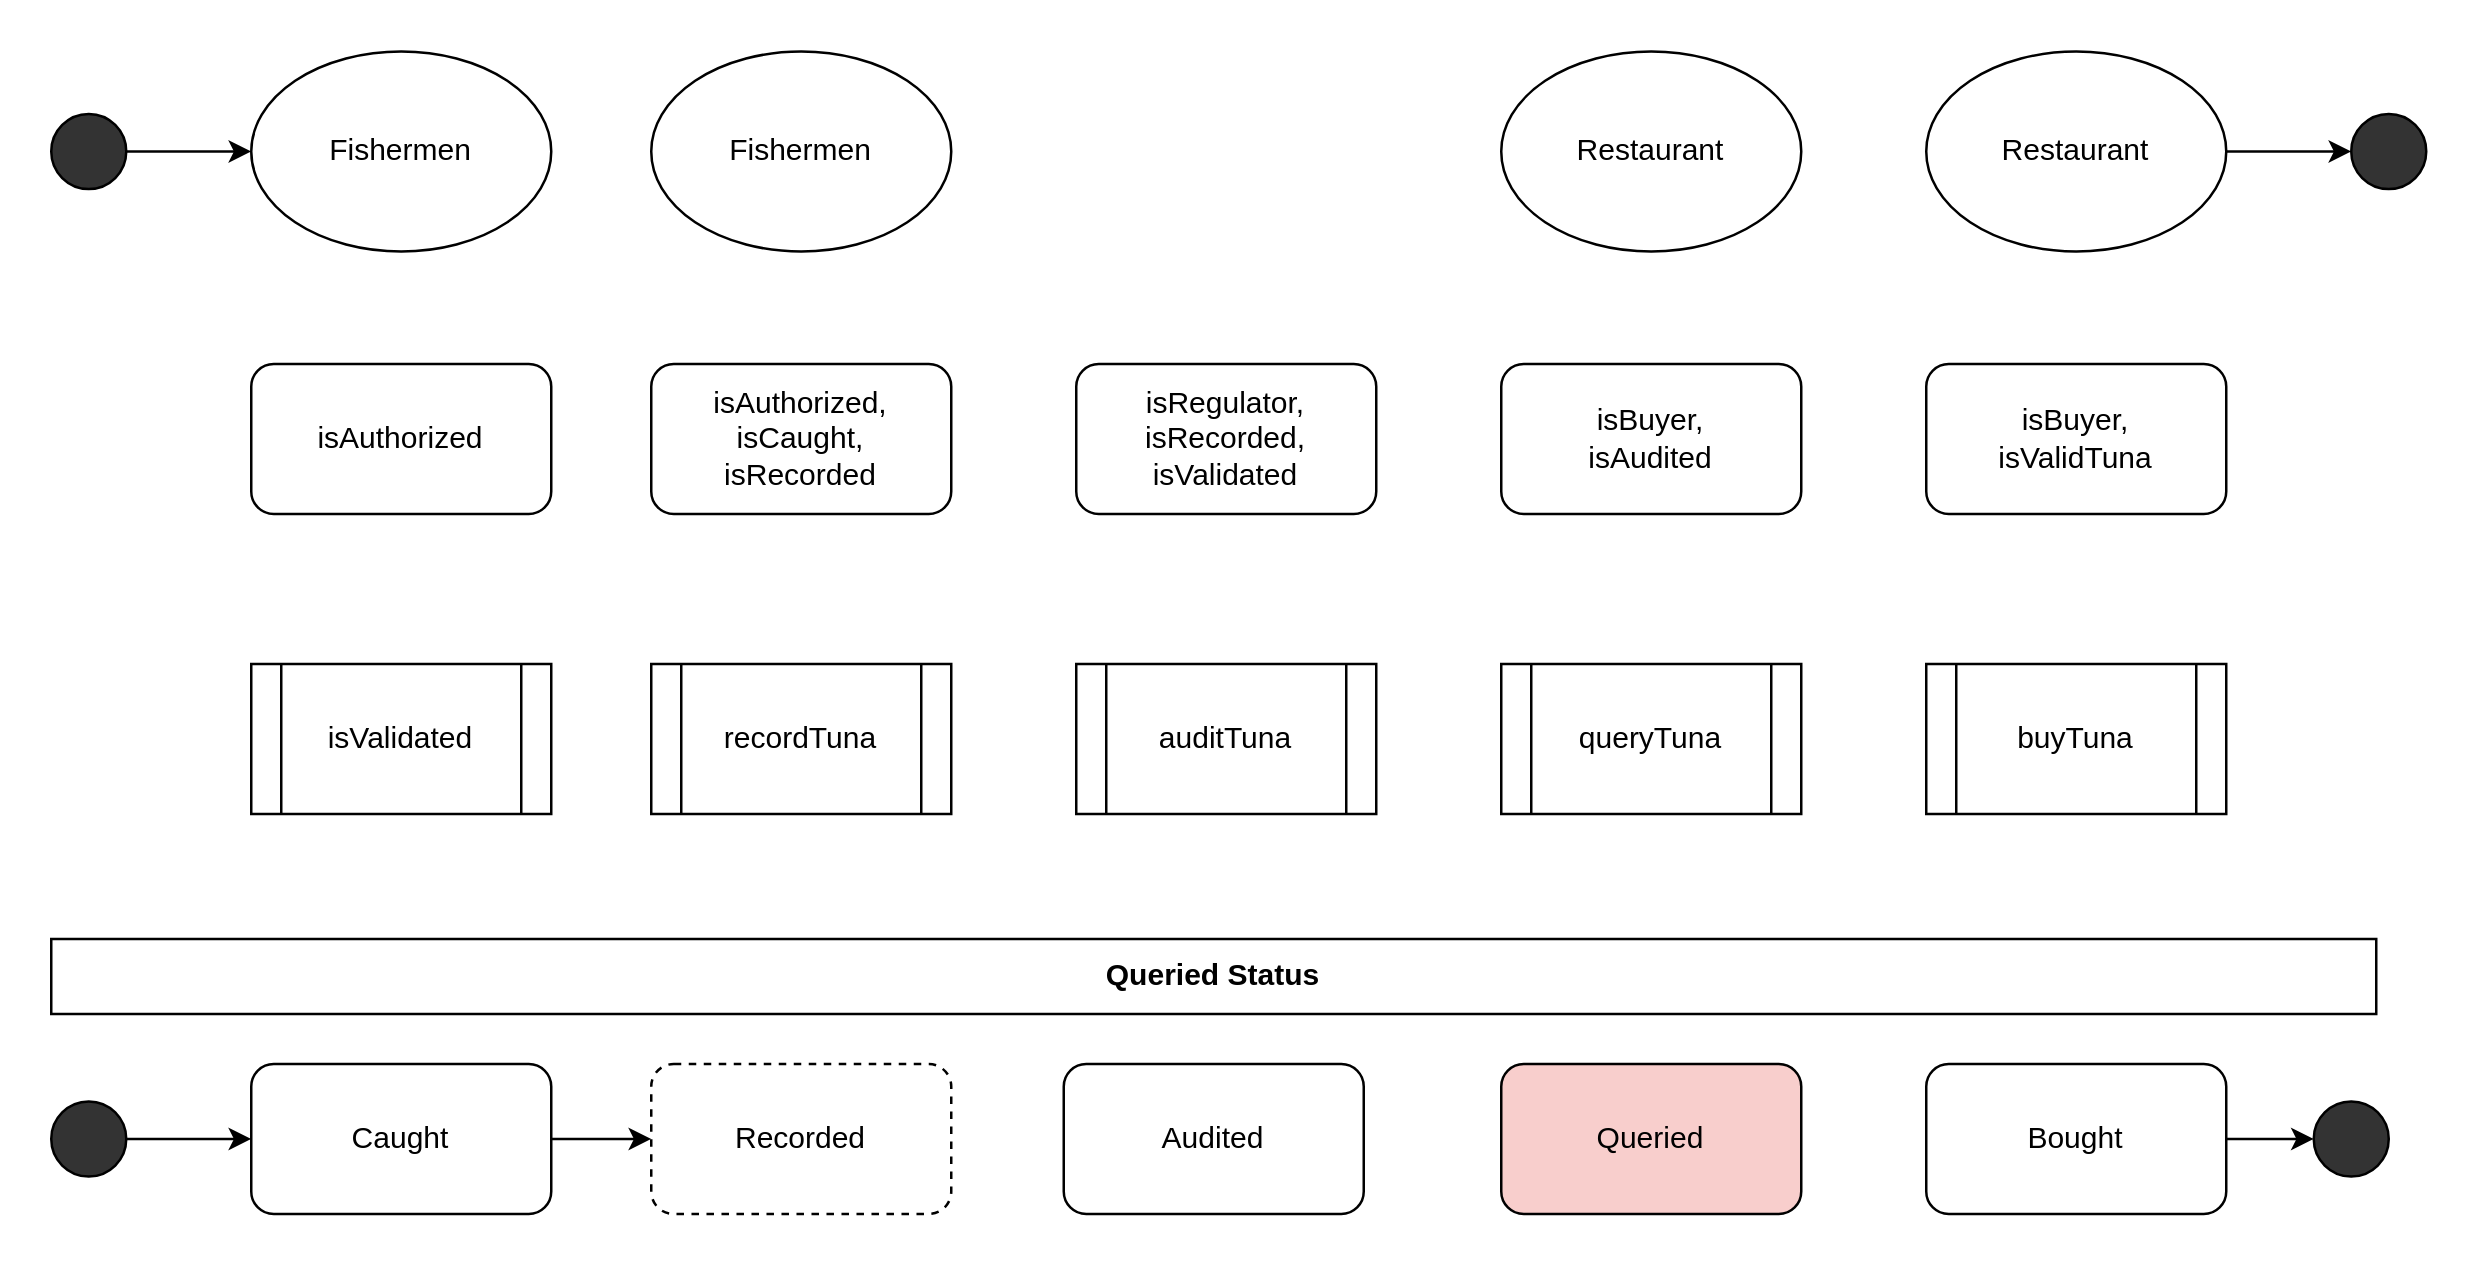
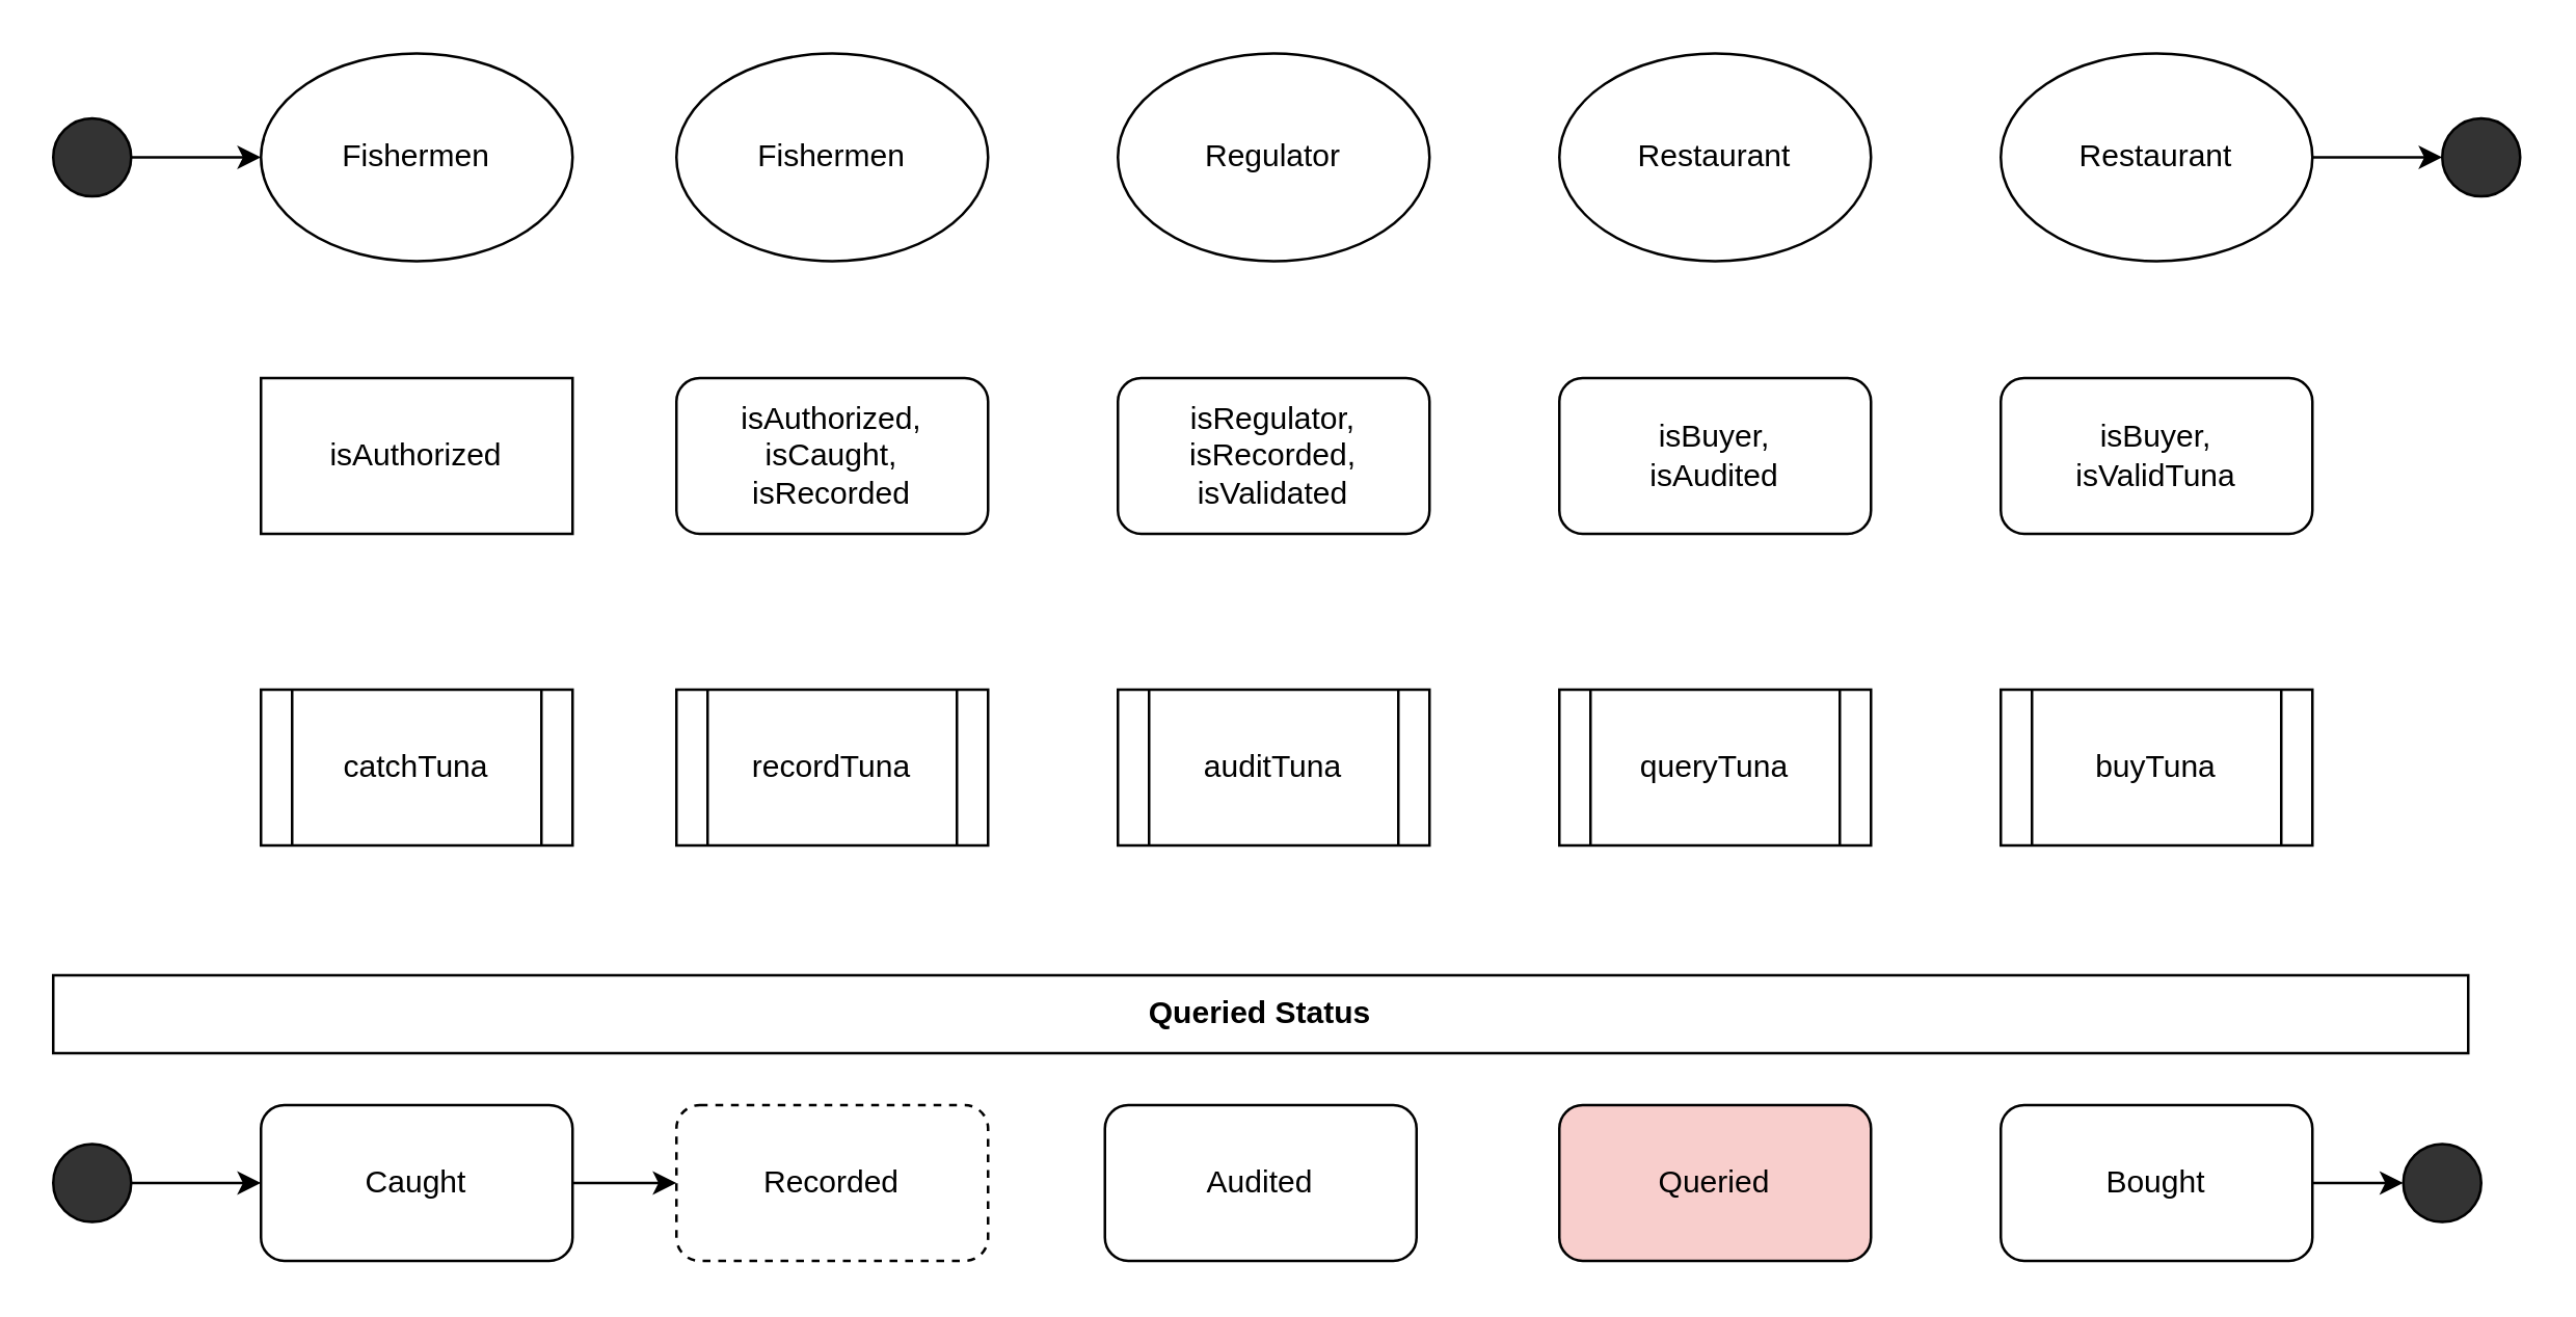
+ <mxCell id="8" value="Regulator" style="ellipse;whiteSpace=wrap;html=1;fillColor=#FFFFFF;" vertex="1" parent="1"><mxGeometry x="430" y="20" width="120" height="80" as="geometry" /></mxCell>
- <mxCell id="6" value="isAuthorized" style="rounded=1;whiteSpace=wrap;html=1;fillColor=#FFFFFF;" vertex="1" parent="1"><mxGeometry x="100" y="145" width="120" height="60" as="geometry" /></mxCell>
+ <mxCell id="6" value="isAuthorized" style="whiteSpace=wrap;html=1;fillColor=#FFFFFF;rounded=0;" vertex="1" parent="1"><mxGeometry x="100" y="145" width="120" height="60" as="geometry" /></mxCell>
- <mxCell id="12" value="isValidated" style="shape=process;whiteSpace=wrap;html=1;backgroundOutline=1;fillColor=#FFFFFF;" vertex="1" parent="1"><mxGeometry x="100" y="265" width="120" height="60" as="geometry" /></mxCell>
+ <mxCell id="12" value="catchTuna" style="shape=process;whiteSpace=wrap;html=1;backgroundOutline=1;fillColor=#FFFFFF;" vertex="1" parent="1"><mxGeometry x="100" y="265" width="120" height="60" as="geometry" /></mxCell>
